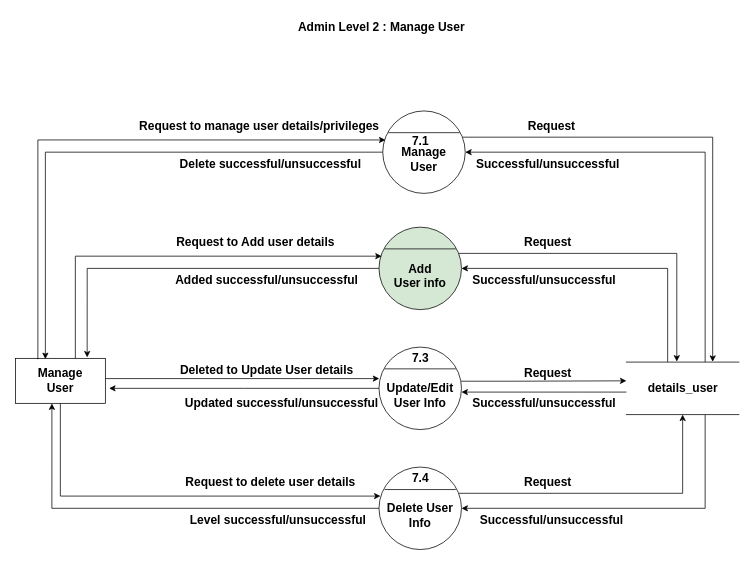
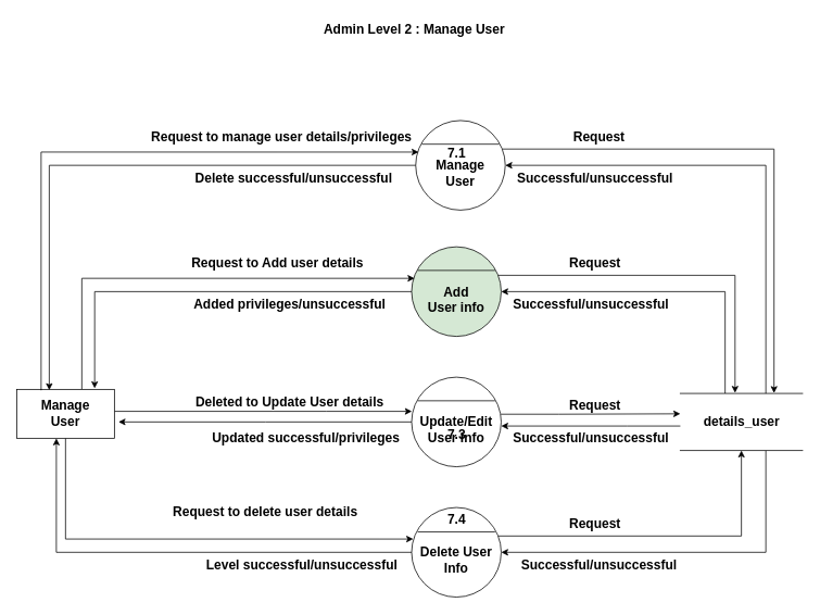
- <mxCell id="16" value="&lt;b&gt;Added successful/unsuccessful&lt;/b&gt;" style="text;html=1;align=center;verticalAlign=middle;resizable=0;points=[];autosize=1;strokeColor=none;fillColor=none;fontSize=16;" parent="1" vertex="1"><mxGeometry x="220" y="357" width="270" height="30" as="geometry" /></mxCell>
+ <mxCell id="16" value="&lt;b&gt;Added privileges/unsuccessful&lt;/b&gt;" style="text;html=1;align=center;verticalAlign=middle;resizable=0;points=[];autosize=1;strokeColor=none;fillColor=none;fontSize=16;" parent="1" vertex="1"><mxGeometry x="220" y="357" width="270" height="30" as="geometry" /></mxCell>
- <mxCell id="21" value="&lt;span style=&quot;font-size: 16px;&quot;&gt;&lt;b&gt;7.3&lt;/b&gt;&lt;/span&gt;" style="text;html=1;align=center;verticalAlign=middle;resizable=0;points=[];autosize=1;strokeColor=none;fillColor=none;" parent="1" vertex="1"><mxGeometry x="535" y="462" width="50" height="30" as="geometry" /></mxCell>
+ <mxCell id="21" value="&lt;span style=&quot;font-size: 16px;&quot;&gt;&lt;b&gt;7.3&lt;/b&gt;&lt;/span&gt;" style="text;html=1;align=center;verticalAlign=middle;resizable=0;points=[];autosize=1;strokeColor=none;fillColor=none;" parent="1" vertex="1"><mxGeometry x="535" y="517" width="50" height="30" as="geometry" /></mxCell>
- <mxCell id="34" value="&lt;b&gt;Updated successful/unsuccessful&lt;/b&gt;" style="text;html=1;align=center;verticalAlign=middle;resizable=0;points=[];autosize=1;strokeColor=none;fillColor=none;fontSize=16;" parent="1" vertex="1"><mxGeometry x="235" y="522" width="280" height="30" as="geometry" /></mxCell>
+ <mxCell id="34" value="&lt;b&gt;Updated successful/privileges&lt;/b&gt;" style="text;html=1;align=center;verticalAlign=middle;resizable=0;points=[];autosize=1;strokeColor=none;fillColor=none;fontSize=16;" parent="1" vertex="1"><mxGeometry x="235" y="522" width="280" height="30" as="geometry" /></mxCell>
- <mxCell id="15" value="&lt;b&gt;Request to delete user details&lt;/b&gt;" style="text;html=1;align=center;verticalAlign=middle;resizable=0;points=[];autosize=1;strokeColor=none;fillColor=none;fontSize=16;" parent="1" vertex="1"><mxGeometry x="235" y="627" width="250" height="30" as="geometry" /></mxCell>
+ <mxCell id="15" value="&lt;b&gt;Request to delete user details&lt;/b&gt;" style="text;html=1;align=center;verticalAlign=middle;resizable=0;points=[];autosize=1;strokeColor=none;fillColor=none;fontSize=16;" parent="1" vertex="1"><mxGeometry x="200" y="612" width="250" height="30" as="geometry" /></mxCell>
